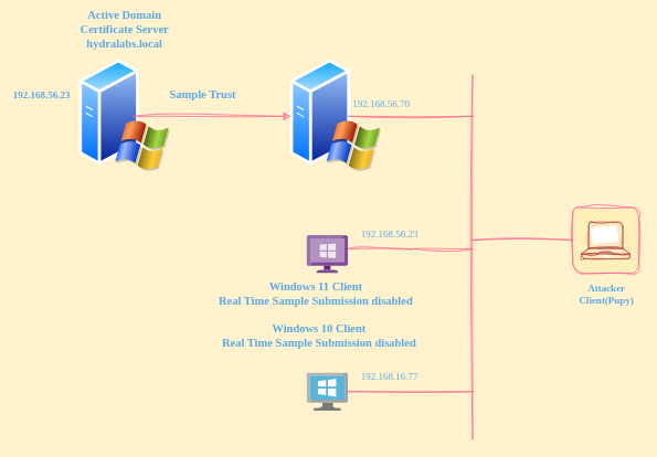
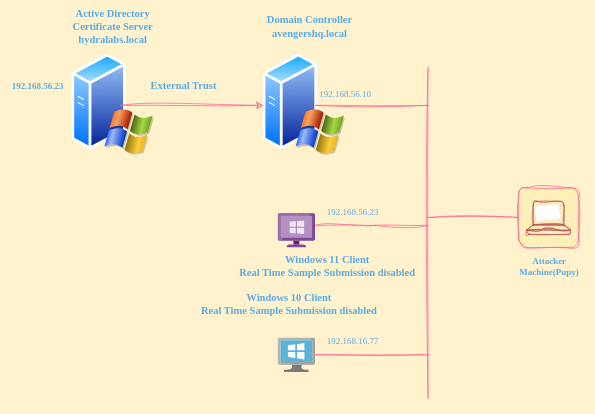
- <mxCell id="8" value="&lt;b&gt;&lt;font style=&quot;font-size: 14px;&quot;&gt;&lt;font face=&quot;Comic Sans MS&quot;&gt;Active Domain Certificate Server&lt;br&gt;hydralabs.local&lt;/font&gt;&lt;br&gt;&lt;/font&gt;&lt;/b&gt;" style="text;html=1;strokeColor=none;fillColor=none;align=center;verticalAlign=middle;whiteSpace=wrap;rounded=1;sketch=1;curveFitting=1;jiggle=2;labelBackgroundColor=none;fontColor=#5AA9E6;" vertex="1" parent="1"><mxGeometry x="80" y="20" width="140" height="30" as="geometry" /></mxCell>
+ <mxCell id="8" value="&lt;b&gt;&lt;font style=&quot;font-size: 14px;&quot;&gt;&lt;font face=&quot;Comic Sans MS&quot;&gt;Active Directory Certificate Server&lt;br&gt;hydralabs.local&lt;/font&gt;&lt;br&gt;&lt;/font&gt;&lt;/b&gt;" style="text;html=1;strokeColor=none;fillColor=none;align=center;verticalAlign=middle;whiteSpace=wrap;rounded=1;sketch=1;curveFitting=1;jiggle=2;labelBackgroundColor=none;fontColor=#5AA9E6;" vertex="1" parent="1"><mxGeometry x="80" y="20" width="140" height="30" as="geometry" /></mxCell>
+ <mxCell id="7" value="&lt;b&gt;&lt;font style=&quot;font-size: 14px;&quot;&gt;&lt;font face=&quot;Comic Sans MS&quot;&gt;Domain Controller&lt;br&gt;avengershq.local&lt;/font&gt;&lt;br&gt;&lt;/font&gt;&lt;/b&gt;" style="text;html=1;strokeColor=none;fillColor=none;align=center;verticalAlign=middle;whiteSpace=wrap;rounded=1;sketch=1;curveFitting=1;jiggle=2;labelBackgroundColor=none;fontColor=#5AA9E6;" vertex="1" parent="1"><mxGeometry x="345" y="20" width="135" height="30" as="geometry" /></mxCell>
- <mxCell id="10" value="&lt;b&gt;&lt;font style=&quot;font-size: 14px;&quot; face=&quot;Comic Sans MS&quot;&gt;Sample Trust&lt;/font&gt;&lt;/b&gt;" style="text;html=1;strokeColor=none;fillColor=none;align=center;verticalAlign=middle;whiteSpace=wrap;rounded=1;sketch=1;curveFitting=1;jiggle=2;labelBackgroundColor=none;fontColor=#5AA9E6;" vertex="1" parent="1"><mxGeometry x="189" y="100" width="111" height="30" as="geometry" /></mxCell>
+ <mxCell id="10" value="&lt;b&gt;&lt;font style=&quot;font-size: 14px;&quot; face=&quot;Comic Sans MS&quot;&gt;External Trust&lt;/font&gt;&lt;/b&gt;" style="text;html=1;strokeColor=none;fillColor=none;align=center;verticalAlign=middle;whiteSpace=wrap;rounded=1;sketch=1;curveFitting=1;jiggle=2;labelBackgroundColor=none;fontColor=#5AA9E6;" vertex="1" parent="1"><mxGeometry x="189" y="100" width="111" height="30" as="geometry" /></mxCell>
- <mxCell id="19" value="&lt;font face=&quot;Comic Sans MS&quot; style=&quot;font-size: 12px;&quot;&gt;192.168.56.70&lt;/font&gt;" style="text;html=1;strokeColor=none;fillColor=none;align=center;verticalAlign=middle;whiteSpace=wrap;rounded=1;sketch=1;curveFitting=1;jiggle=2;labelBackgroundColor=none;fontColor=#5AA9E6;" vertex="1" parent="1"><mxGeometry x="430" y="110" width="60" height="30" as="geometry" /></mxCell>
+ <mxCell id="19" value="&lt;font face=&quot;Comic Sans MS&quot; style=&quot;font-size: 12px;&quot;&gt;192.168.56.10&lt;/font&gt;" style="text;html=1;strokeColor=none;fillColor=none;align=center;verticalAlign=middle;whiteSpace=wrap;rounded=1;sketch=1;curveFitting=1;jiggle=2;labelBackgroundColor=none;fontColor=#5AA9E6;" vertex="1" parent="1"><mxGeometry x="430" y="110" width="60" height="30" as="geometry" /></mxCell>
- <mxCell id="13" value="&lt;b&gt;&lt;font face=&quot;Comic Sans MS&quot; style=&quot;font-size: 14px;&quot;&gt;Windows 11 Client&lt;br&gt;Real Time Sample Submission disabled&lt;/font&gt;&lt;br&gt;&lt;/b&gt;" style="text;html=1;strokeColor=none;fillColor=none;align=center;verticalAlign=middle;whiteSpace=wrap;rounded=1;sketch=1;curveFitting=1;jiggle=2;labelBackgroundColor=none;fontColor=#5AA9E6;" vertex="1" parent="1"><mxGeometry x="247" y="340" width="268" height="30" as="geometry" /></mxCell>
+ <mxCell id="13" value="&lt;b&gt;&lt;font face=&quot;Comic Sans MS&quot; style=&quot;font-size: 14px;&quot;&gt;Windows 11 Client&lt;br&gt;Real Time Sample Submission disabled&lt;/font&gt;&lt;br&gt;&lt;/b&gt;" style="text;html=1;strokeColor=none;fillColor=none;align=center;verticalAlign=middle;whiteSpace=wrap;rounded=1;sketch=1;curveFitting=1;jiggle=2;labelBackgroundColor=none;fontColor=#5AA9E6;" vertex="1" parent="1"><mxGeometry x="302" y="340" width="268" height="30" as="geometry" /></mxCell>
- <mxCell id="4" value="&lt;b&gt;&lt;font face=&quot;Comic Sans MS&quot;&gt;Attacker Client(Pupy)&lt;/font&gt;&lt;/b&gt;" style="text;html=1;strokeColor=none;fillColor=none;align=center;verticalAlign=middle;whiteSpace=wrap;rounded=1;sketch=1;curveFitting=1;jiggle=2;labelBackgroundColor=none;fontColor=#5AA9E6;" vertex="1" parent="1"><mxGeometry x="701.6" y="340" width="60" height="30" as="geometry" /></mxCell>
+ <mxCell id="4" value="&lt;b&gt;&lt;font face=&quot;Comic Sans MS&quot;&gt;Attacker Machine(Pupy)&lt;/font&gt;&lt;/b&gt;" style="text;html=1;strokeColor=none;fillColor=none;align=center;verticalAlign=middle;whiteSpace=wrap;rounded=1;sketch=1;curveFitting=1;jiggle=2;labelBackgroundColor=none;fontColor=#5AA9E6;" vertex="1" parent="1"><mxGeometry x="701.6" y="340" width="60" height="30" as="geometry" /></mxCell>
